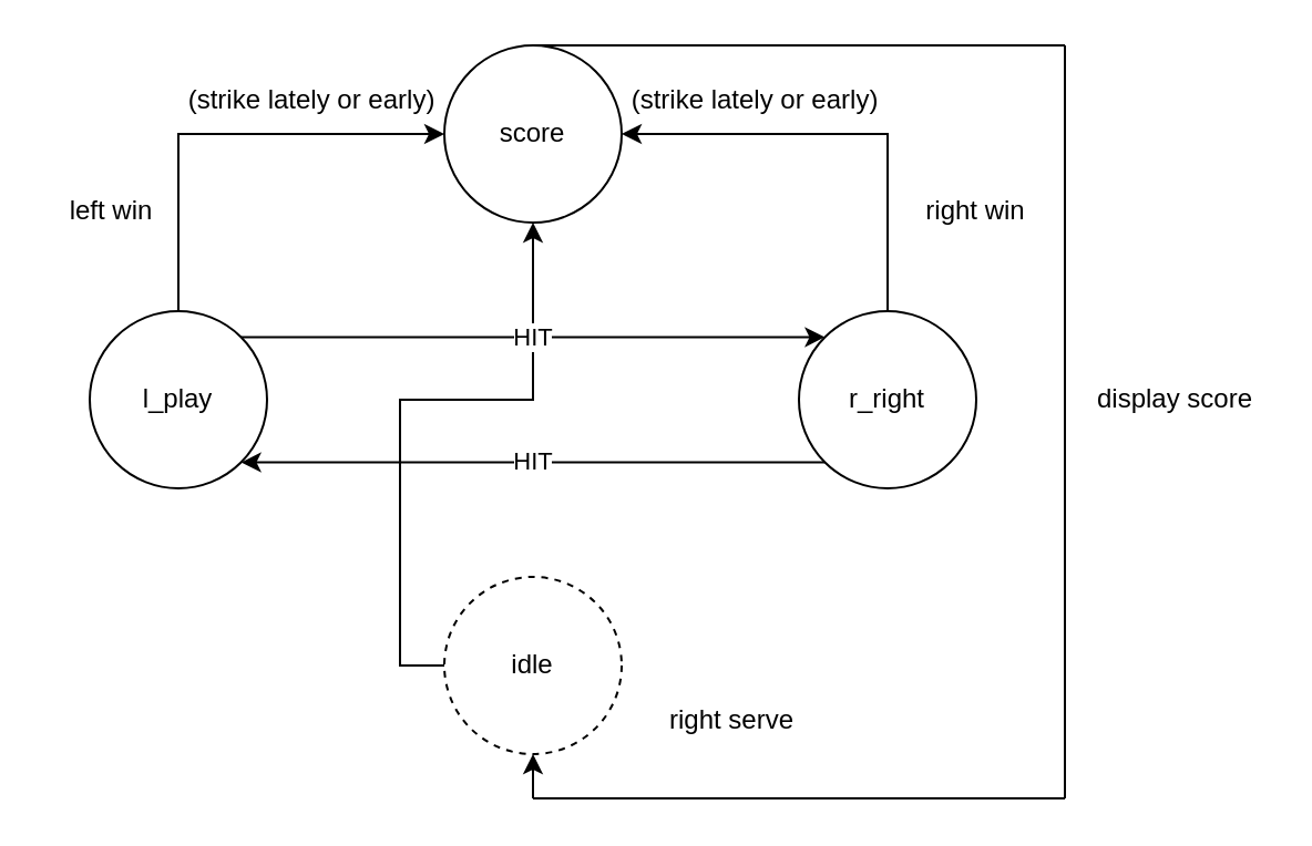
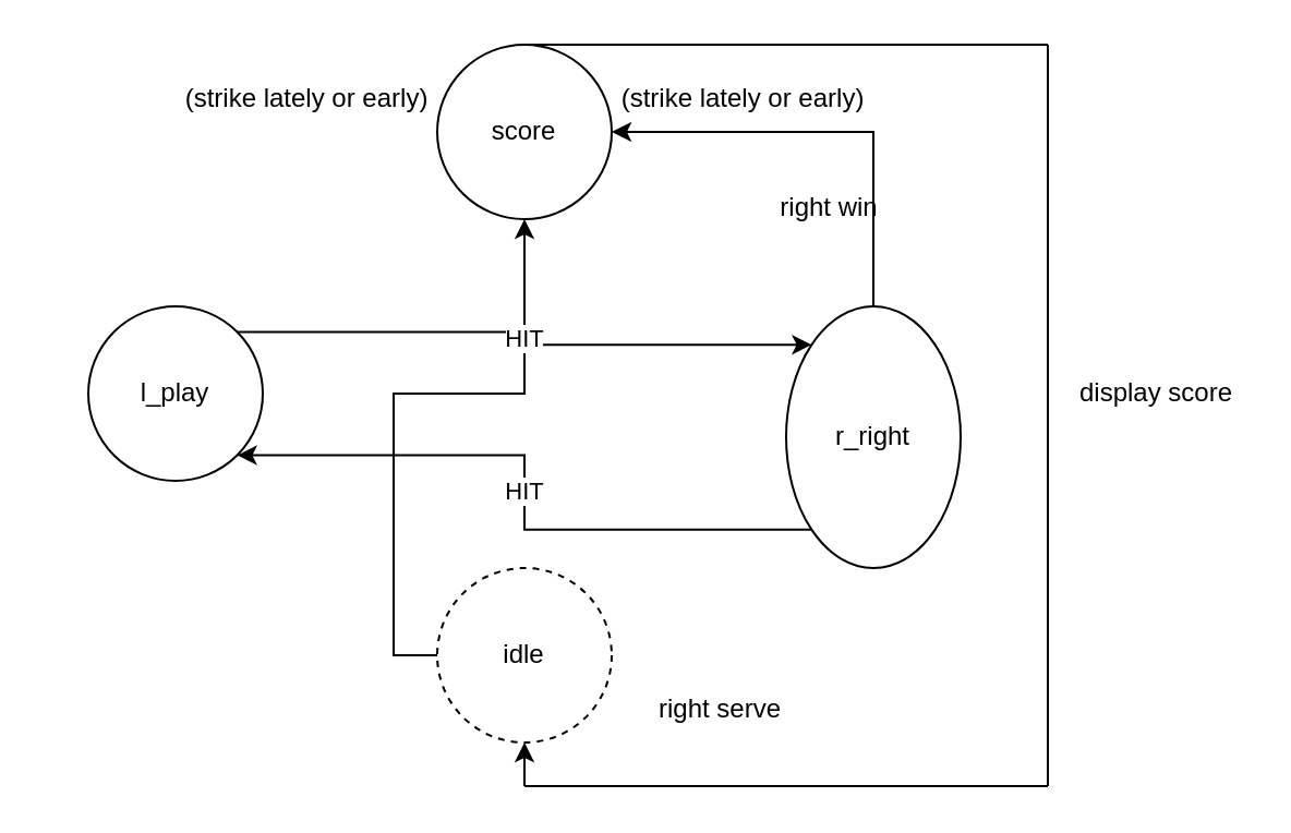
- <mxCell id="8" style="edgeStyle=orthogonalEdgeStyle;rounded=0;orthogonalLoop=1;jettySize=auto;html=1;exitX=0.5;exitY=0;exitDx=0;exitDy=0;entryX=0;entryY=0.5;entryDx=0;entryDy=0;" parent="1" source="9" target="2" edge="1"><mxGeometry relative="1" as="geometry" /></mxCell>
- <mxCell id="12" value="left win" style="text;html=1;align=center;verticalAlign=middle;whiteSpace=wrap;rounded=0;" parent="1" vertex="1"><mxGeometry x="20" y="80" width="60" height="30" as="geometry" /></mxCell>
- <mxCell id="11" value="right win" style="text;html=1;align=center;verticalAlign=middle;whiteSpace=wrap;rounded=0;" parent="1" vertex="1"><mxGeometry x="410" y="80" width="60" height="30" as="geometry" /></mxCell>
+ <mxCell id="11" value="right win" style="text;html=1;align=center;verticalAlign=middle;whiteSpace=wrap;rounded=0;" parent="1" vertex="1"><mxGeometry x="350" y="80" width="60" height="30" as="geometry" /></mxCell>
- <mxCell id="5" value="r_right" style="ellipse;whiteSpace=wrap;html=1;aspect=fixed;" parent="1" vertex="1"><mxGeometry x="360" y="140" width="80" height="80" as="geometry" /></mxCell>
+ <mxCell id="5" value="r_right" style="ellipse;whiteSpace=wrap;html=1;aspect=fixed;" parent="1" vertex="1"><mxGeometry x="360" y="140" width="80" height="120" as="geometry" /></mxCell>
